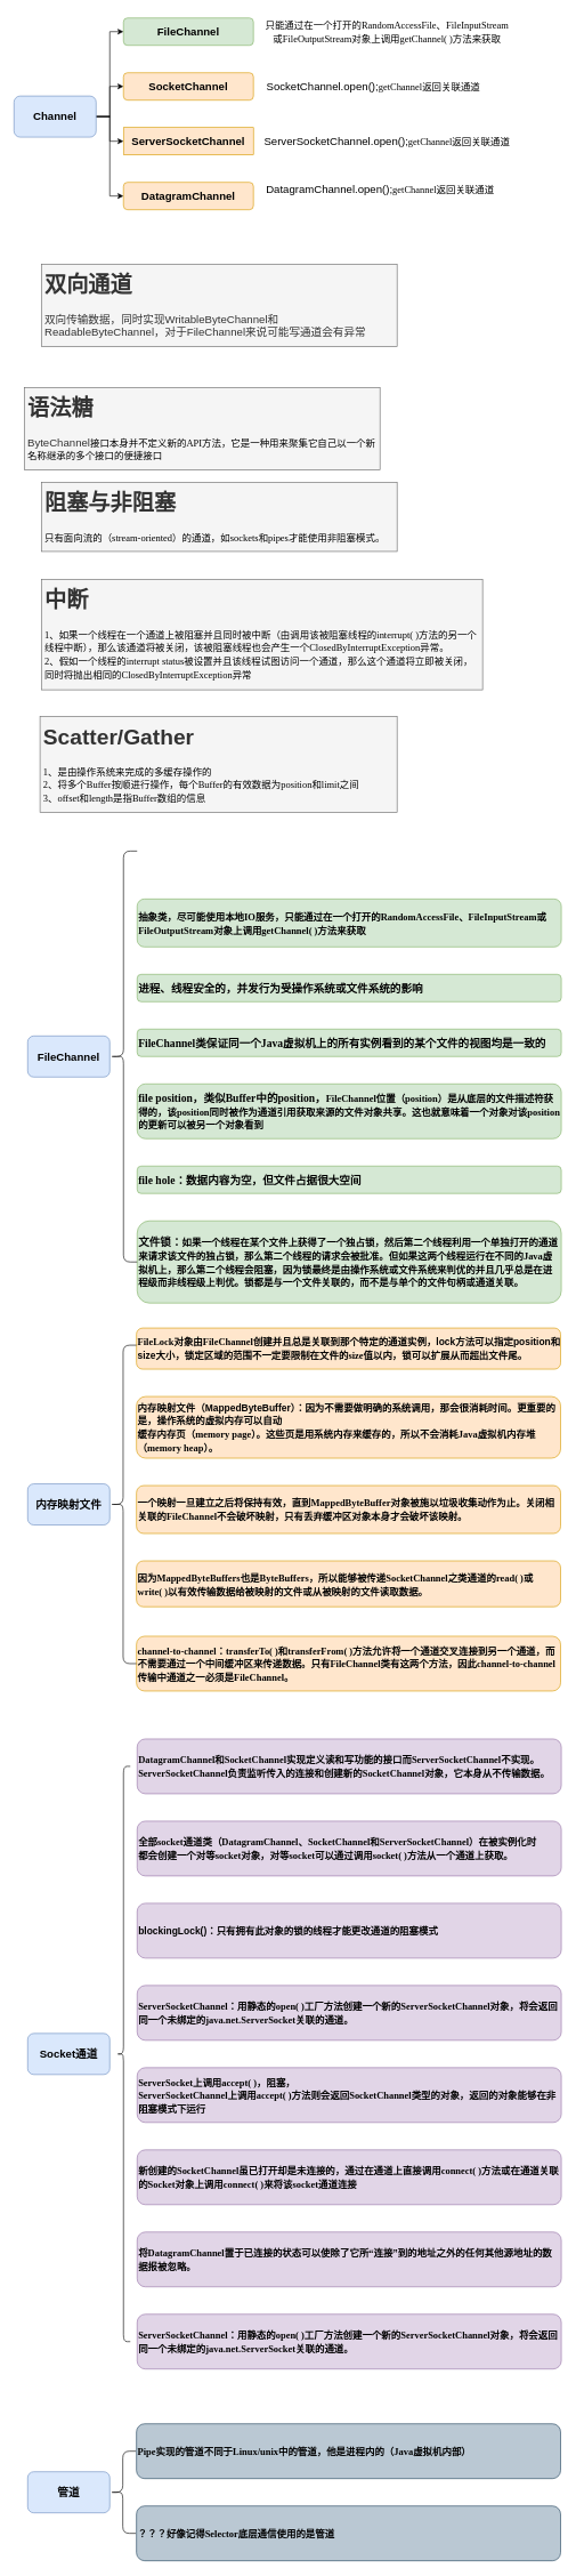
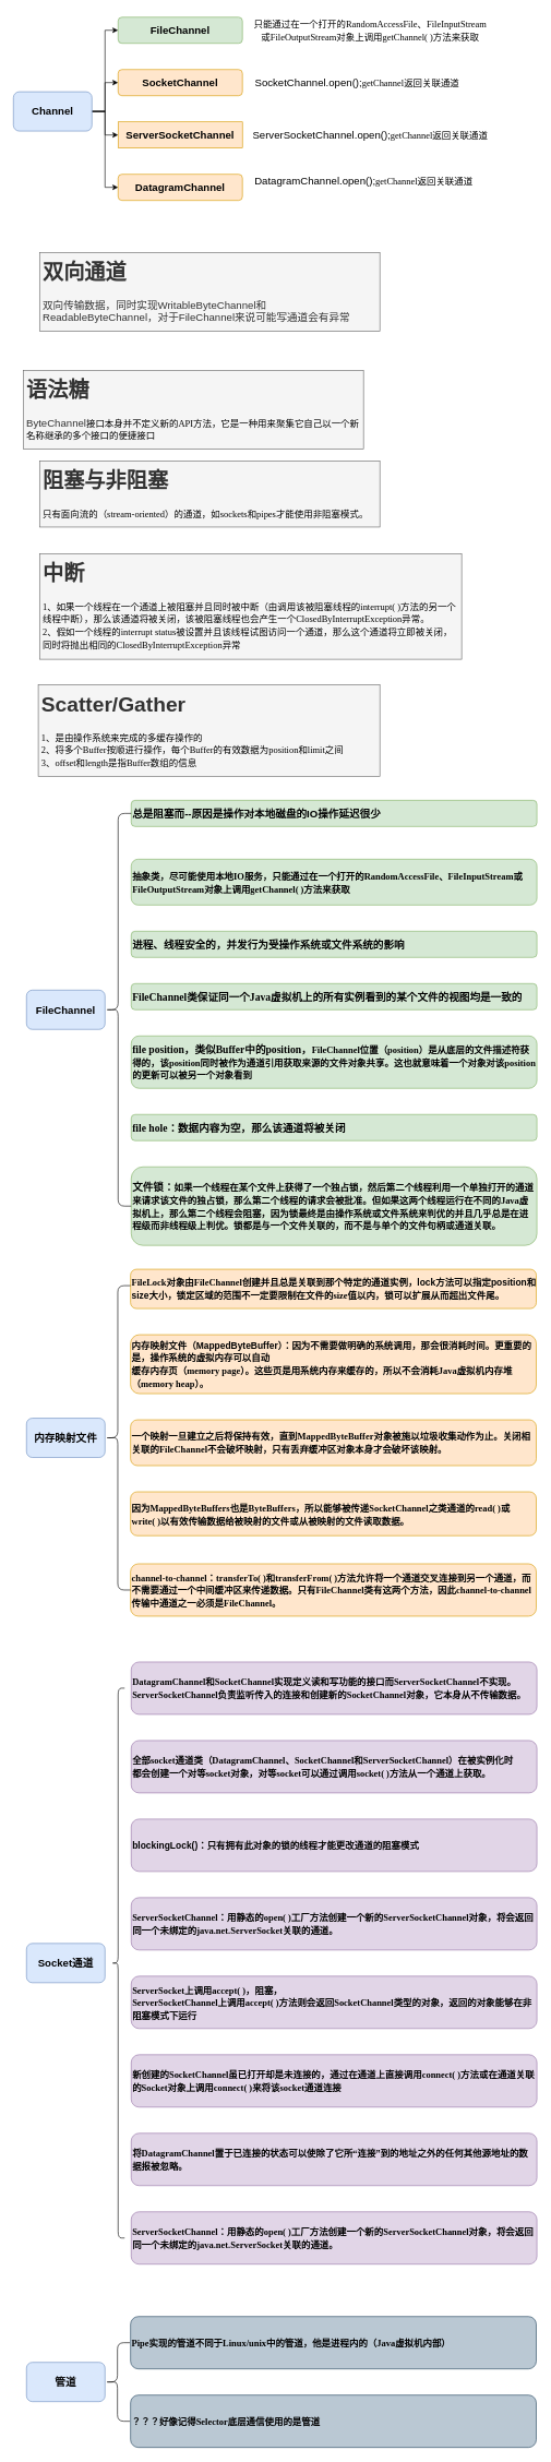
+ <mxCell id="21" value="总是阻塞而--原因是操作对本地磁盘的IO操作延迟很少" style="rounded=1;whiteSpace=wrap;html=1;fontSize=16;fontStyle=1;fillColor=#d5e8d4;strokeColor=#82b366;align=left;" vertex="1" parent="1"><mxGeometry x="200" y="1221.5" width="620.0" height="40" as="geometry" /></mxCell>
- <mxCell id="25" value="&lt;font face=&quot;TimesNewRomanPS-ItalicMT&quot;&gt;file&amp;nbsp;hole：数据内容为空，但文件占据很大空间&lt;/font&gt;" style="rounded=1;whiteSpace=wrap;html=1;fontSize=16;fontStyle=1;fillColor=#d5e8d4;strokeColor=#82b366;align=left;" vertex="1" parent="1"><mxGeometry x="200" y="1701.5" width="620.0" height="40" as="geometry" /></mxCell>
+ <mxCell id="25" value="&lt;font face=&quot;TimesNewRomanPS-ItalicMT&quot;&gt;file&amp;nbsp;hole：数据内容为空，那么该通道将被关闭&lt;/font&gt;" style="rounded=1;whiteSpace=wrap;html=1;fontSize=16;fontStyle=1;fillColor=#d5e8d4;strokeColor=#82b366;align=left;" vertex="1" parent="1"><mxGeometry x="200" y="1701.5" width="620.0" height="40" as="geometry" /></mxCell>
